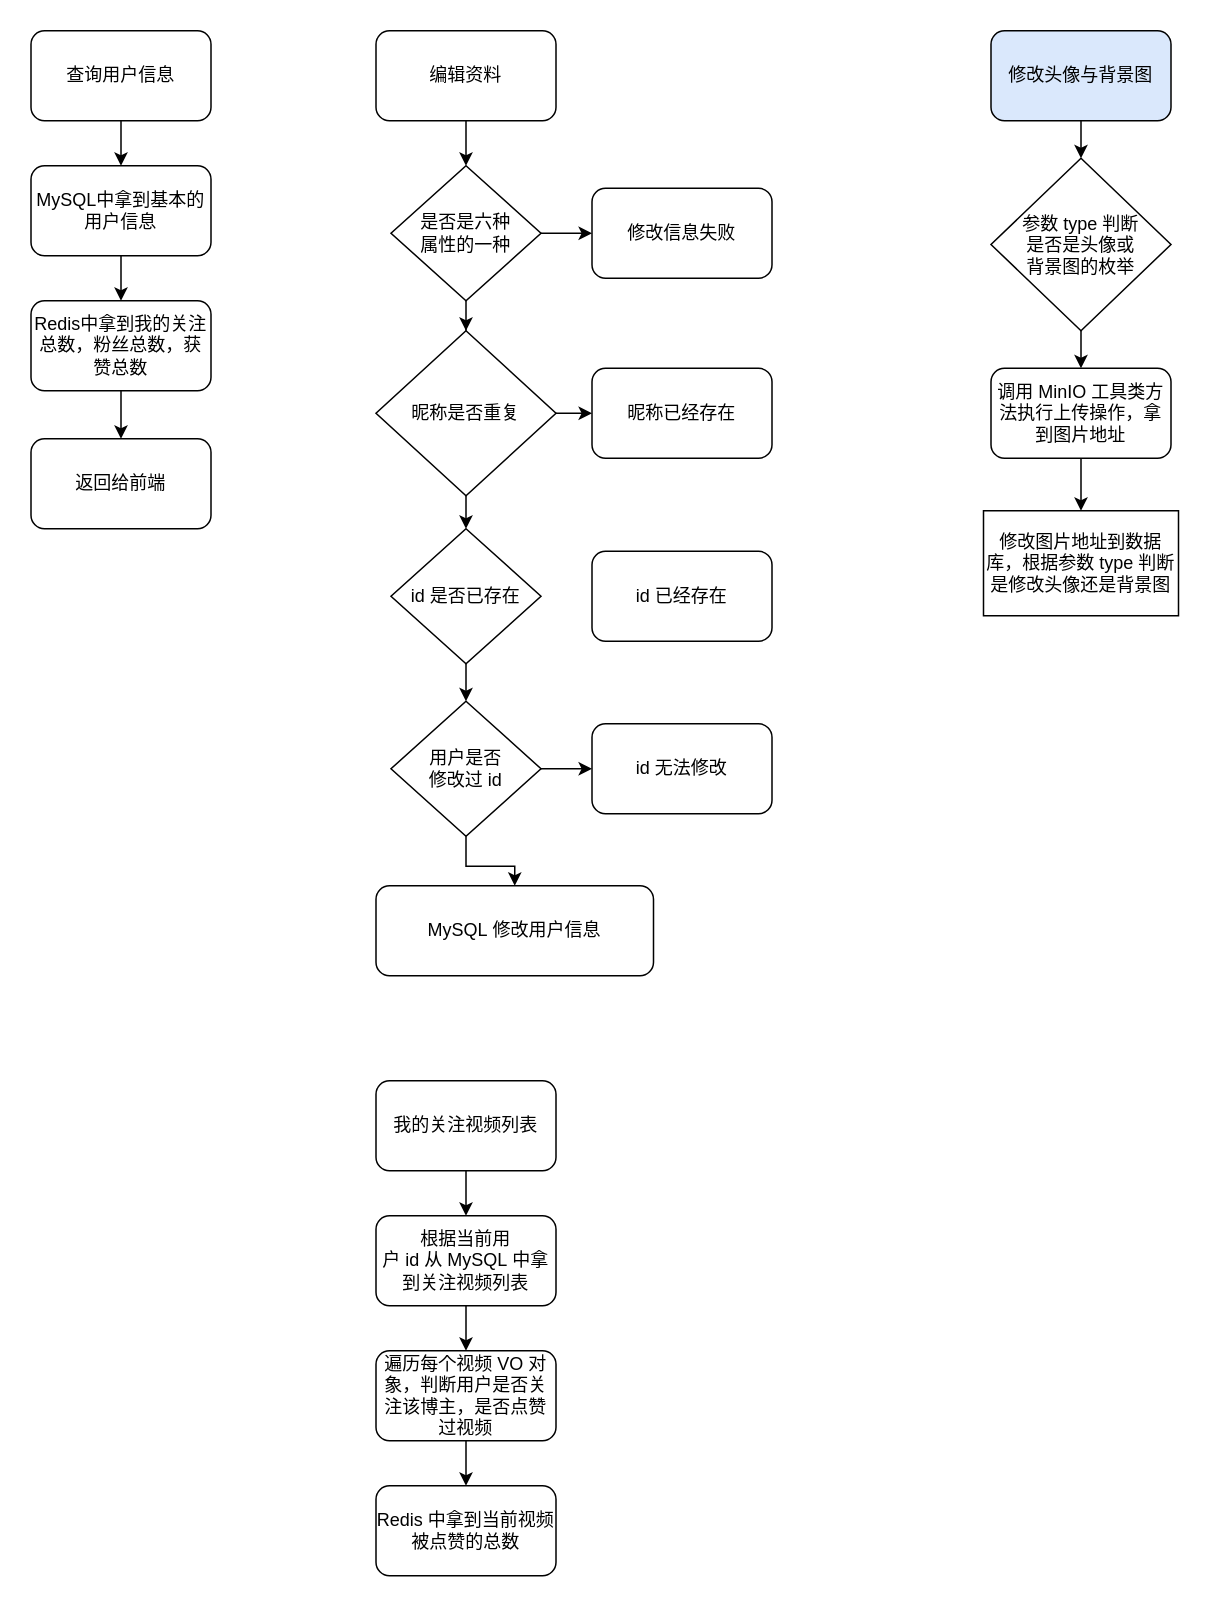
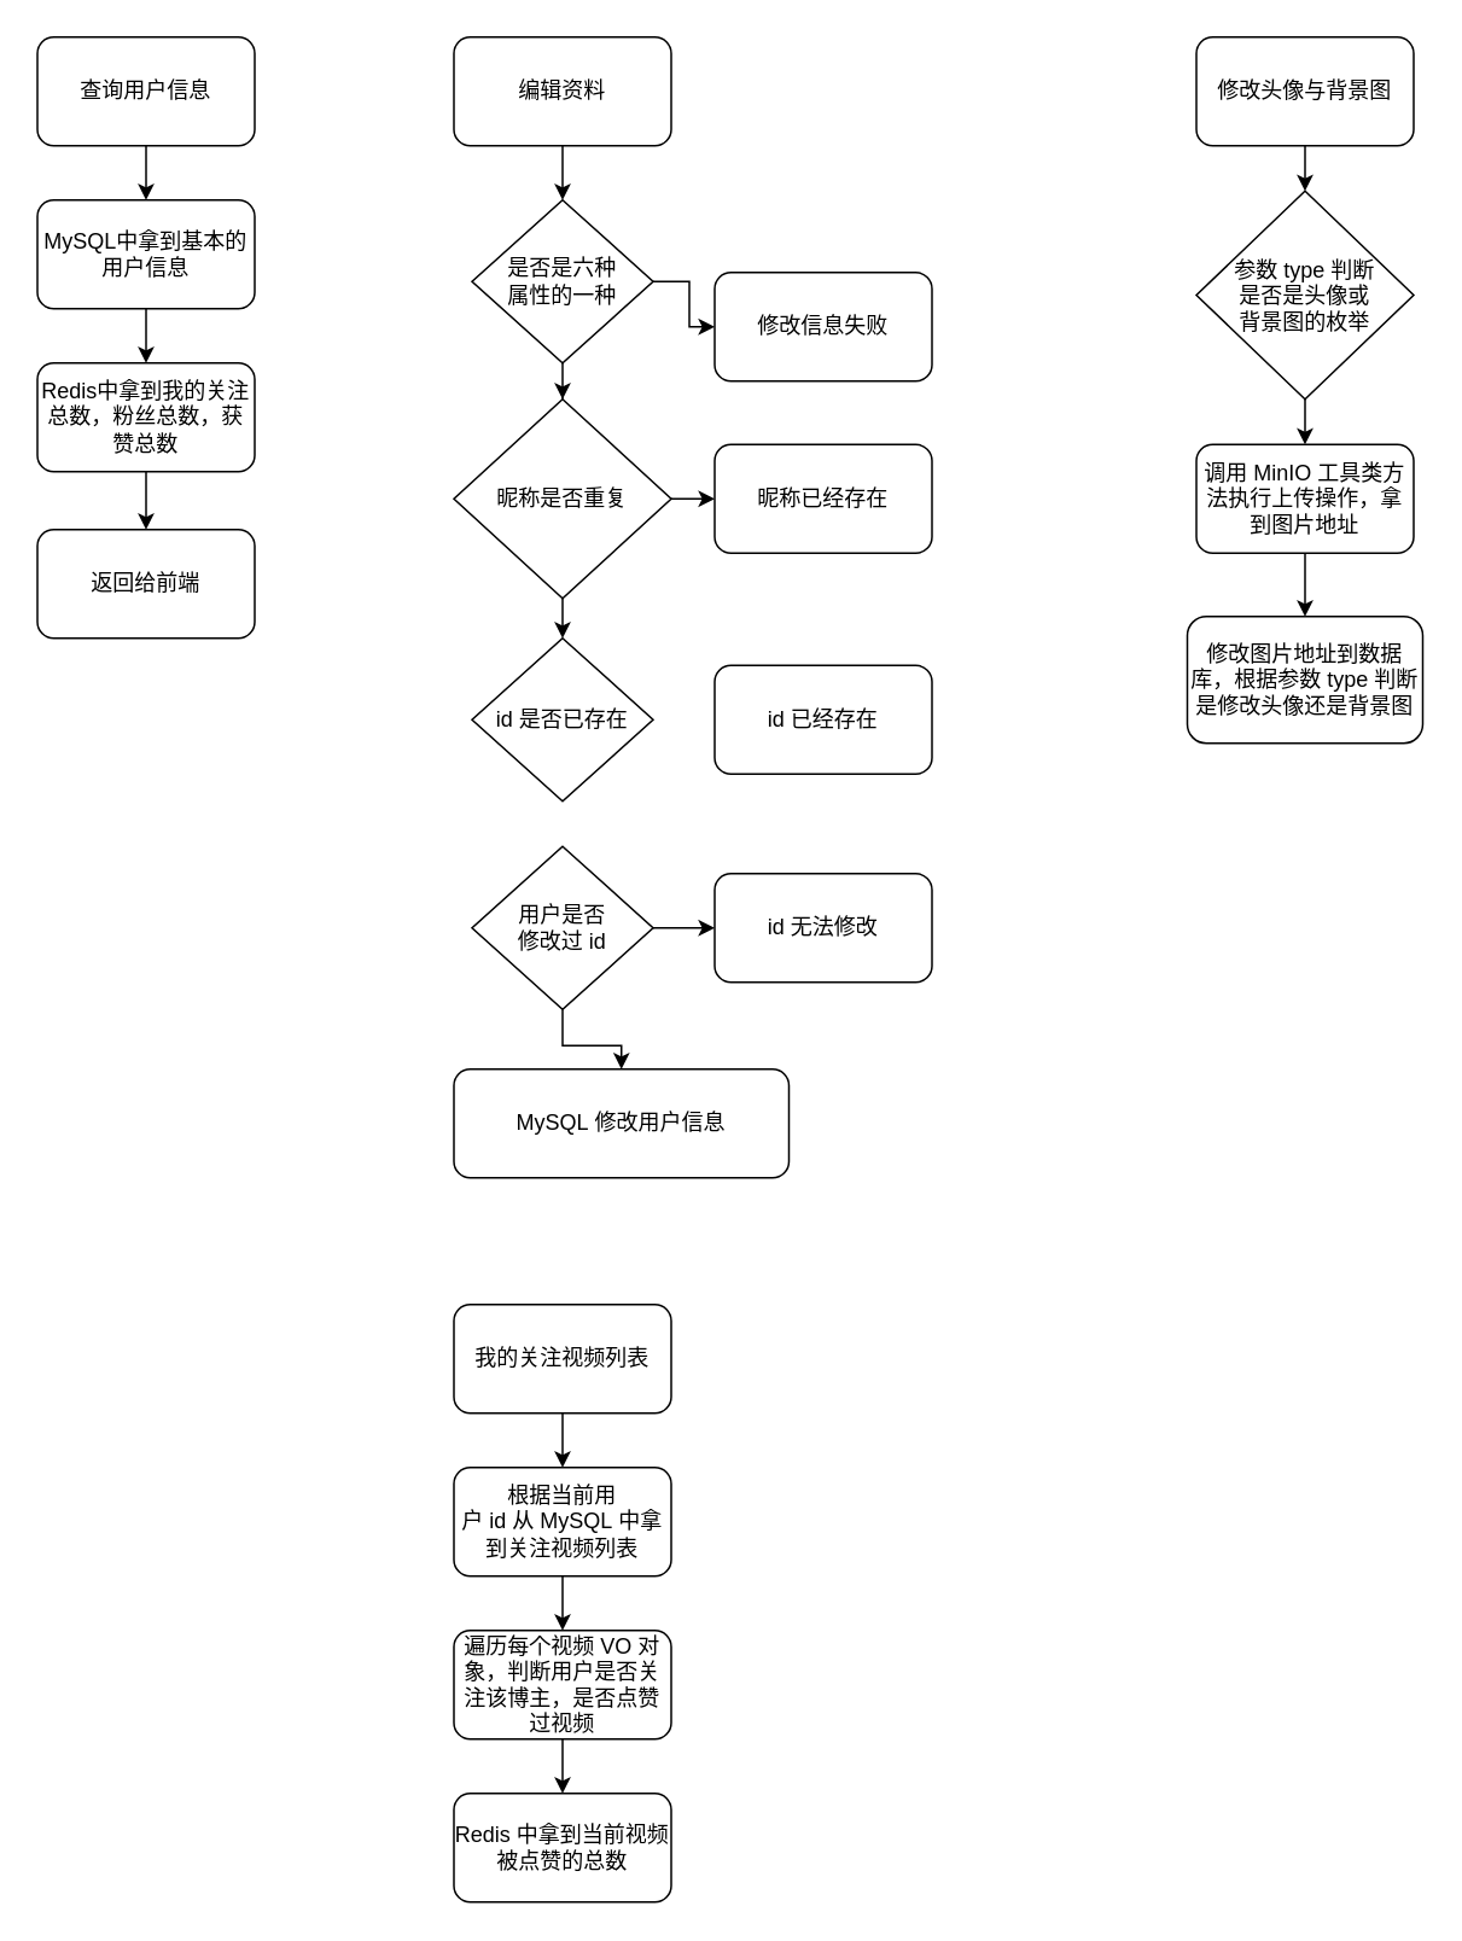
- <mxCell id="28" value="修改头像与背景图" style="rounded=1;whiteSpace=wrap;html=1;fillColor=#dae8fc;" vertex="1" parent="1"><mxGeometry x="660" y="20" width="120" height="60" as="geometry" /></mxCell>
+ <mxCell id="28" value="修改头像与背景图" style="rounded=1;whiteSpace=wrap;html=1;" vertex="1" parent="1"><mxGeometry x="660" y="20" width="120" height="60" as="geometry" /></mxCell>
- <mxCell id="14" value="修改信息失败" style="rounded=1;whiteSpace=wrap;html=1;" vertex="1" parent="1"><mxGeometry x="394" y="125" width="120" height="60" as="geometry" /></mxCell>
+ <mxCell id="14" value="修改信息失败" style="rounded=1;whiteSpace=wrap;html=1;" vertex="1" parent="1"><mxGeometry x="394" y="150" width="120" height="60" as="geometry" /></mxCell>
- <mxCell id="33" value="修改图片地址到数据库，根据参数&amp;nbsp;type&amp;nbsp;判断是修改头像还是背景图" style="whiteSpace=wrap;html=1;rounded=0;" vertex="1" parent="1"><mxGeometry x="655" y="340" width="130" height="70" as="geometry" /></mxCell>
+ <mxCell id="33" value="修改图片地址到数据库，根据参数&amp;nbsp;type&amp;nbsp;判断是修改头像还是背景图" style="rounded=1;whiteSpace=wrap;html=1;" vertex="1" parent="1"><mxGeometry x="655" y="340" width="130" height="70" as="geometry" /></mxCell>
- <mxCell id="19" value="" style="edgeStyle=orthogonalEdgeStyle;rounded=0;orthogonalLoop=1;jettySize=auto;html=1;" edge="1" parent="1" source="20" target="24"><mxGeometry relative="1" as="geometry" /></mxCell>
